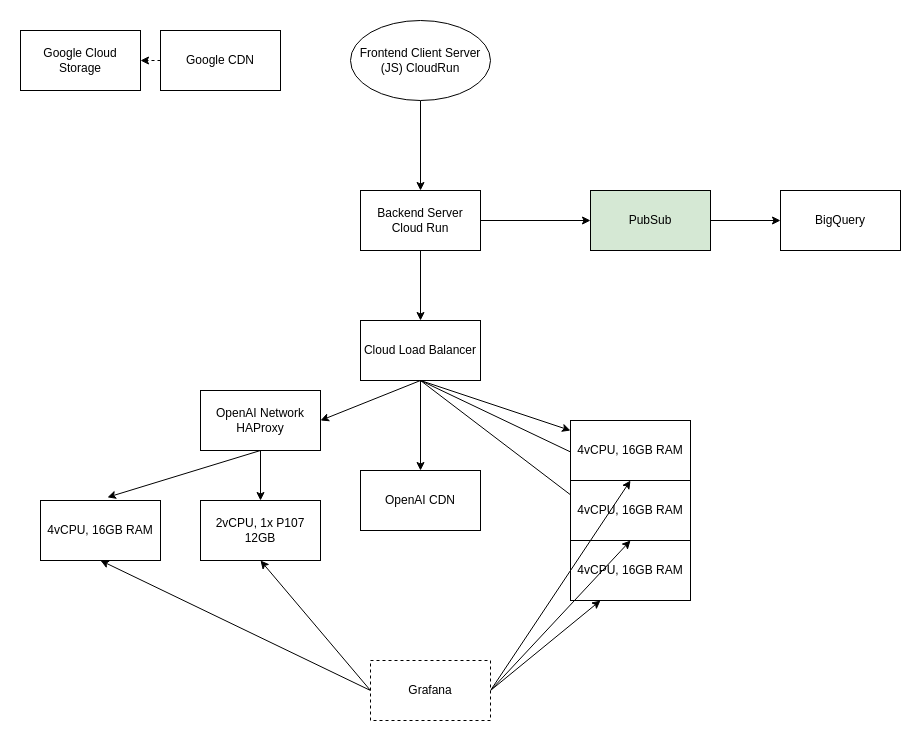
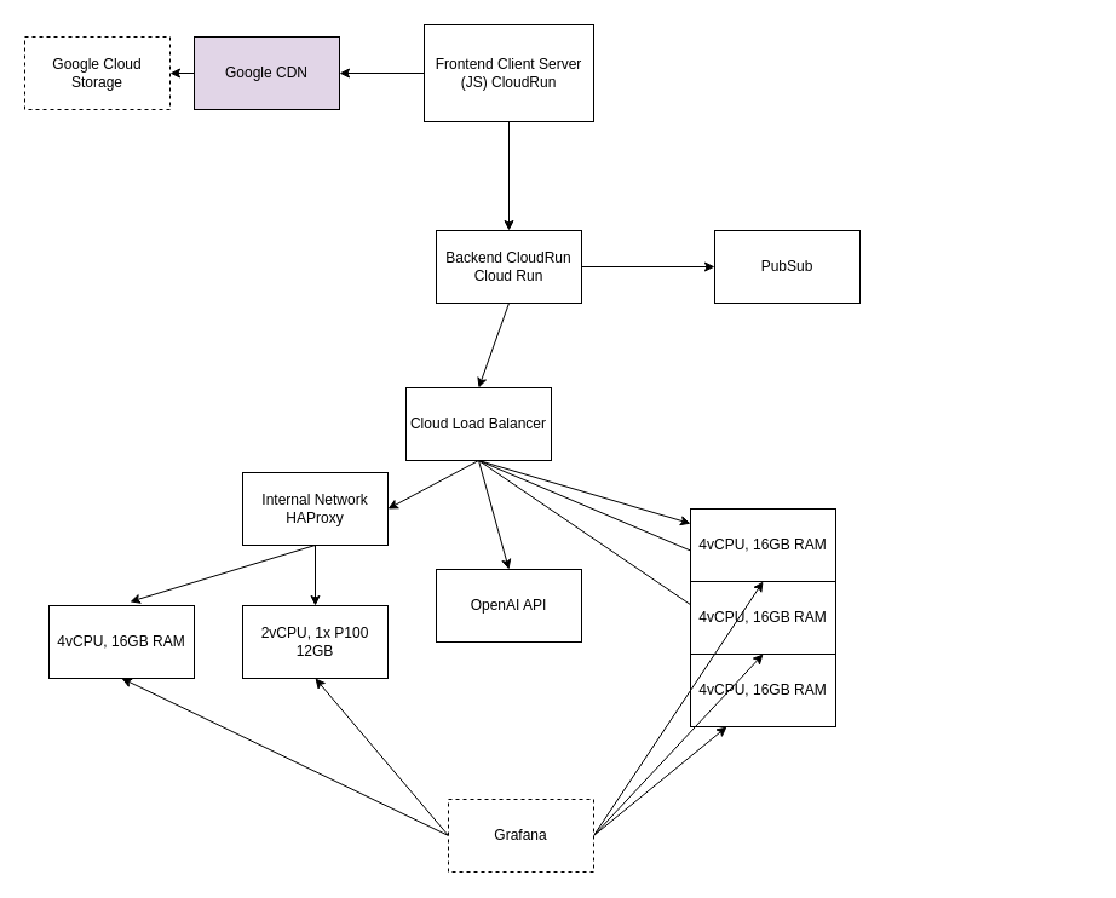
- <mxCell id="7" value="Google Cloud Storage" style="rounded=0;whiteSpace=wrap;html=1;" parent="1" vertex="1"><mxGeometry y="30" width="120" height="60" as="geometry" x="20" /></mxCell>
+ <mxCell id="7" value="Google Cloud Storage" style="rounded=0;whiteSpace=wrap;html=1;dashed=1;" parent="1" vertex="1"><mxGeometry y="30" width="120" height="60" as="geometry" x="20" /></mxCell>
- <mxCell id="5" style="edgeStyle=none;html=1;exitX=0;exitY=0.5;exitDx=0;exitDy=0;entryX=1;entryY=0.5;entryDx=0;entryDy=0;dashed=1;" parent="1" source="6" target="7" edge="1"><mxGeometry relative="1" as="geometry" /></mxCell>
+ <mxCell id="5" style="edgeStyle=none;html=1;exitX=0;exitY=0.5;exitDx=0;exitDy=0;entryX=1;entryY=0.5;entryDx=0;entryDy=0;" parent="1" source="6" target="7" edge="1"><mxGeometry relative="1" as="geometry" /></mxCell>
- <mxCell id="6" value="Google CDN" style="rounded=0;whiteSpace=wrap;html=1;" parent="1" vertex="1"><mxGeometry x="160" y="30" width="120" height="60" as="geometry" /></mxCell>
+ <mxCell id="6" value="Google CDN" style="rounded=0;whiteSpace=wrap;html=1;fillColor=#e1d5e7;" parent="1" vertex="1"><mxGeometry x="160" y="30" width="120" height="60" as="geometry" /></mxCell>
+ <mxCell id="2" style="edgeStyle=none;html=1;exitX=0;exitY=0.5;exitDx=0;exitDy=0;entryX=1;entryY=0.5;entryDx=0;entryDy=0;" parent="1" source="4" target="6" edge="1"><mxGeometry relative="1" as="geometry" /></mxCell>
- <mxCell id="4" value="Frontend Client Server (JS) CloudRun" style="ellipse;whiteSpace=wrap;html=1;" parent="1" vertex="1"><mxGeometry x="350" y="20" width="140" height="80" as="geometry" /></mxCell>
+ <mxCell id="4" value="Frontend Client Server (JS) CloudRun" style="rounded=0;whiteSpace=wrap;html=1;" parent="1" vertex="1"><mxGeometry x="350" y="20" width="140" height="80" as="geometry" /></mxCell>
- <mxCell id="19" value="Backend Server Cloud Run" style="rounded=0;whiteSpace=wrap;html=1;" parent="1" vertex="1"><mxGeometry x="360" y="190" width="120" height="60" as="geometry" /></mxCell>
+ <mxCell id="19" value="Backend CloudRun Cloud Run" style="rounded=0;whiteSpace=wrap;html=1;" parent="1" vertex="1"><mxGeometry x="360" y="190" width="120" height="60" as="geometry" /></mxCell>
- <mxCell id="27" value="PubSub" style="rounded=0;whiteSpace=wrap;html=1;fillColor=#d5e8d4;" parent="1" vertex="1"><mxGeometry x="590" y="190" width="120" height="60" as="geometry" /></mxCell>
+ <mxCell id="27" value="PubSub" style="rounded=0;whiteSpace=wrap;html=1;" parent="1" vertex="1"><mxGeometry x="590" y="190" width="120" height="60" as="geometry" /></mxCell>
- <mxCell id="26" style="edgeStyle=none;html=1;exitX=1;exitY=0.5;exitDx=0;exitDy=0;entryX=0;entryY=0.5;entryDx=0;entryDy=0;" parent="1" source="27" target="28" edge="1"><mxGeometry relative="1" as="geometry" /></mxCell>
- <mxCell id="28" value="BigQuery" style="rounded=0;whiteSpace=wrap;html=1;" parent="1" vertex="1"><mxGeometry x="780" y="190" width="120" height="60" as="geometry" /></mxCell>
- <mxCell id="16" value="Cloud Load Balancer" style="rounded=0;whiteSpace=wrap;html=1;" parent="1" vertex="1"><mxGeometry x="360" y="320" width="120" height="60" as="geometry" /></mxCell>
+ <mxCell id="16" value="Cloud Load Balancer" style="rounded=0;whiteSpace=wrap;html=1;" parent="1" vertex="1"><mxGeometry x="335" y="320" width="120" height="60" as="geometry" /></mxCell>
- <mxCell id="10" value="OpenAI Network&lt;br&gt;HAProxy" style="rounded=0;whiteSpace=wrap;html=1;" parent="1" vertex="1"><mxGeometry x="200" y="390" width="120" height="60" as="geometry" /></mxCell>
+ <mxCell id="10" value="Internal Network&lt;br&gt;HAProxy" style="rounded=0;whiteSpace=wrap;html=1;" parent="1" vertex="1"><mxGeometry x="200" y="390" width="120" height="60" as="geometry" /></mxCell>
- <mxCell id="24" value="OpenAI CDN" style="rounded=0;whiteSpace=wrap;html=1;" parent="1" vertex="1"><mxGeometry x="360" y="470" width="120" height="60" as="geometry" /></mxCell>
+ <mxCell id="24" value="OpenAI API" style="rounded=0;whiteSpace=wrap;html=1;" parent="1" vertex="1"><mxGeometry x="360" y="470" width="120" height="60" as="geometry" /></mxCell>
- <mxCell id="20" value="2vCPU, 1x P107 12GB" style="rounded=0;whiteSpace=wrap;html=1;" parent="1" vertex="1"><mxGeometry x="200" y="500" width="120" height="60" as="geometry" /></mxCell>
+ <mxCell id="20" value="2vCPU, 1x P100 12GB" style="rounded=0;whiteSpace=wrap;html=1;" parent="1" vertex="1"><mxGeometry x="200" y="500" width="120" height="60" as="geometry" /></mxCell>
